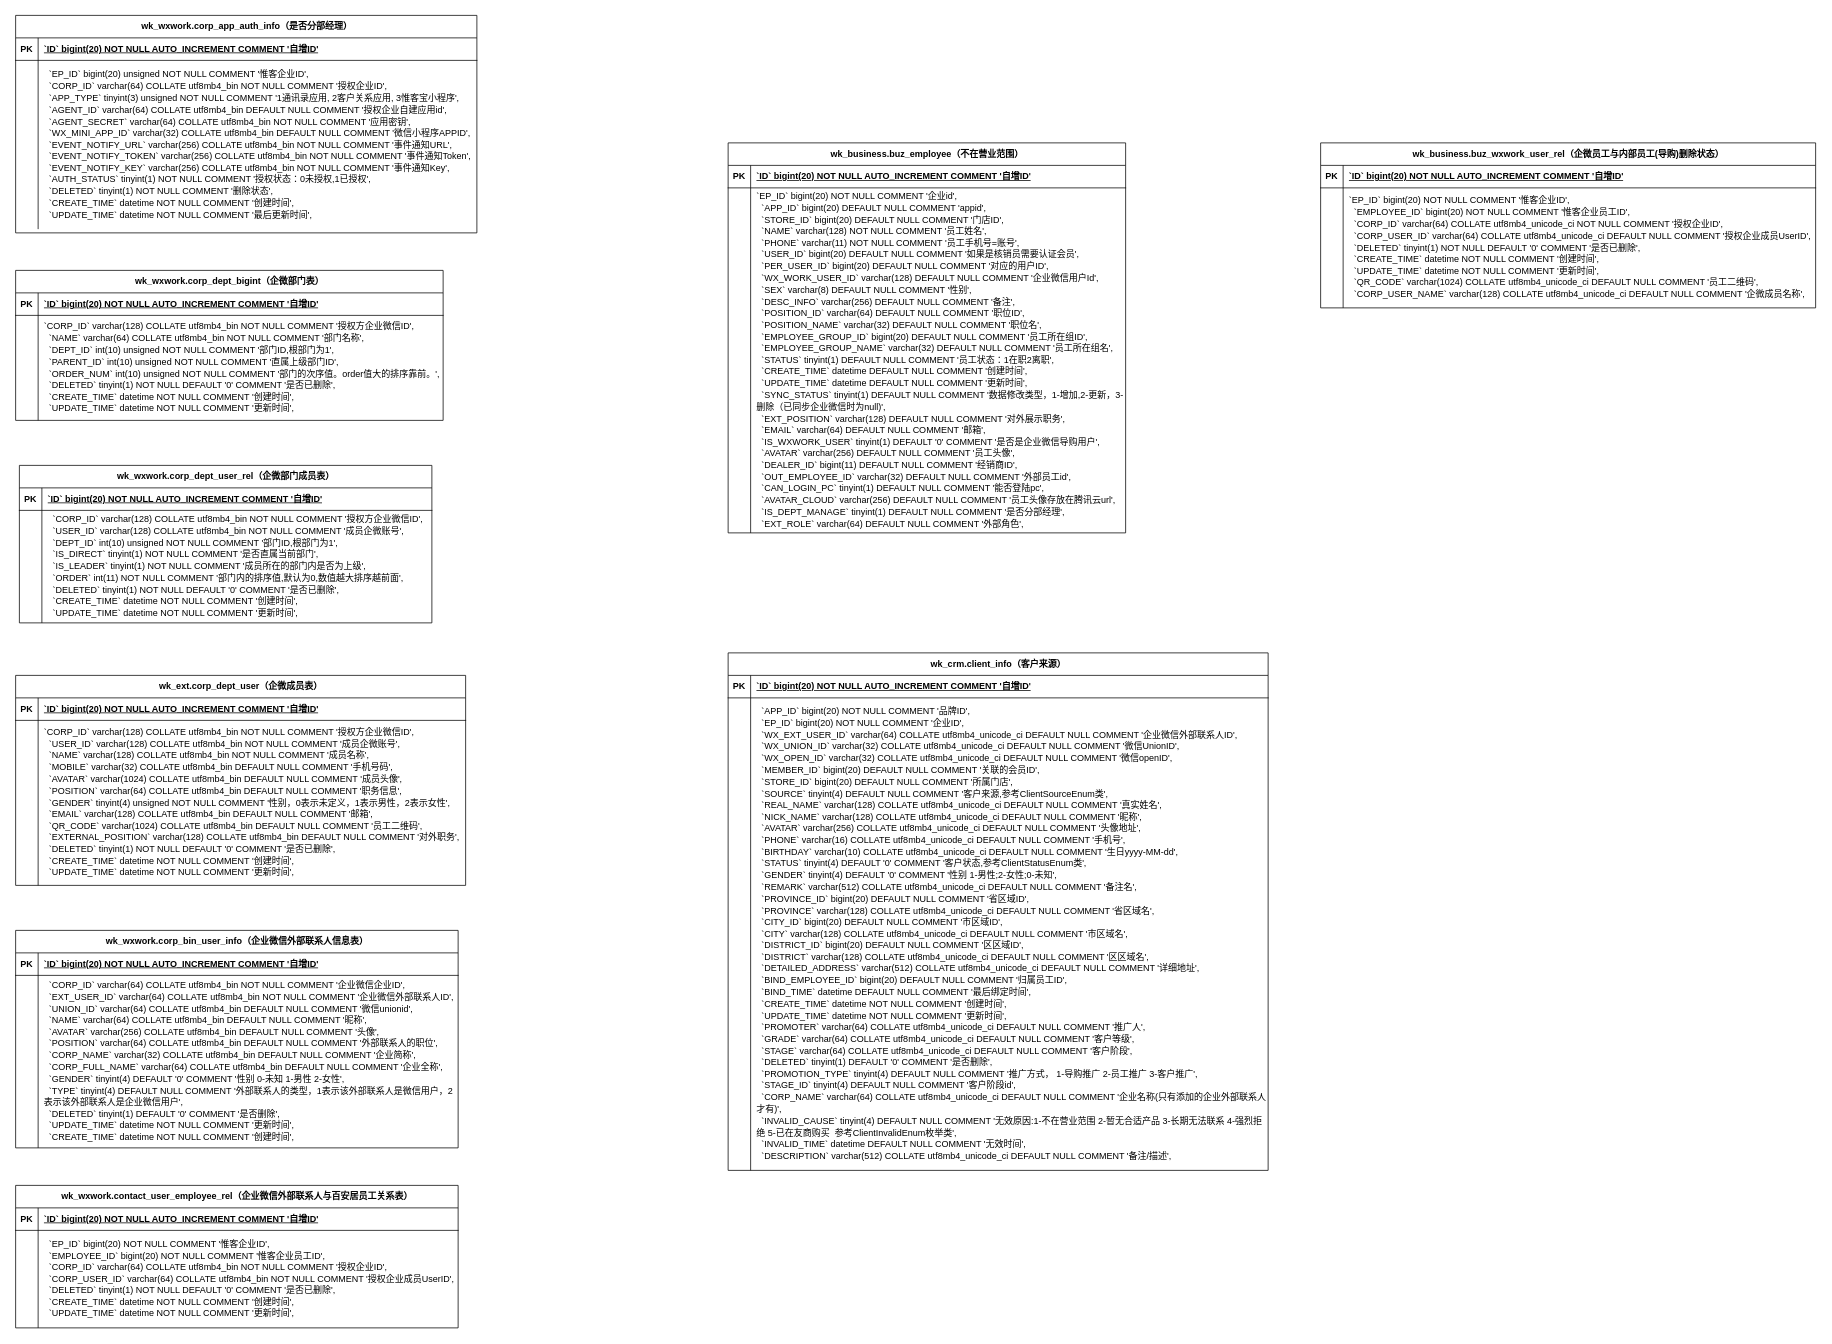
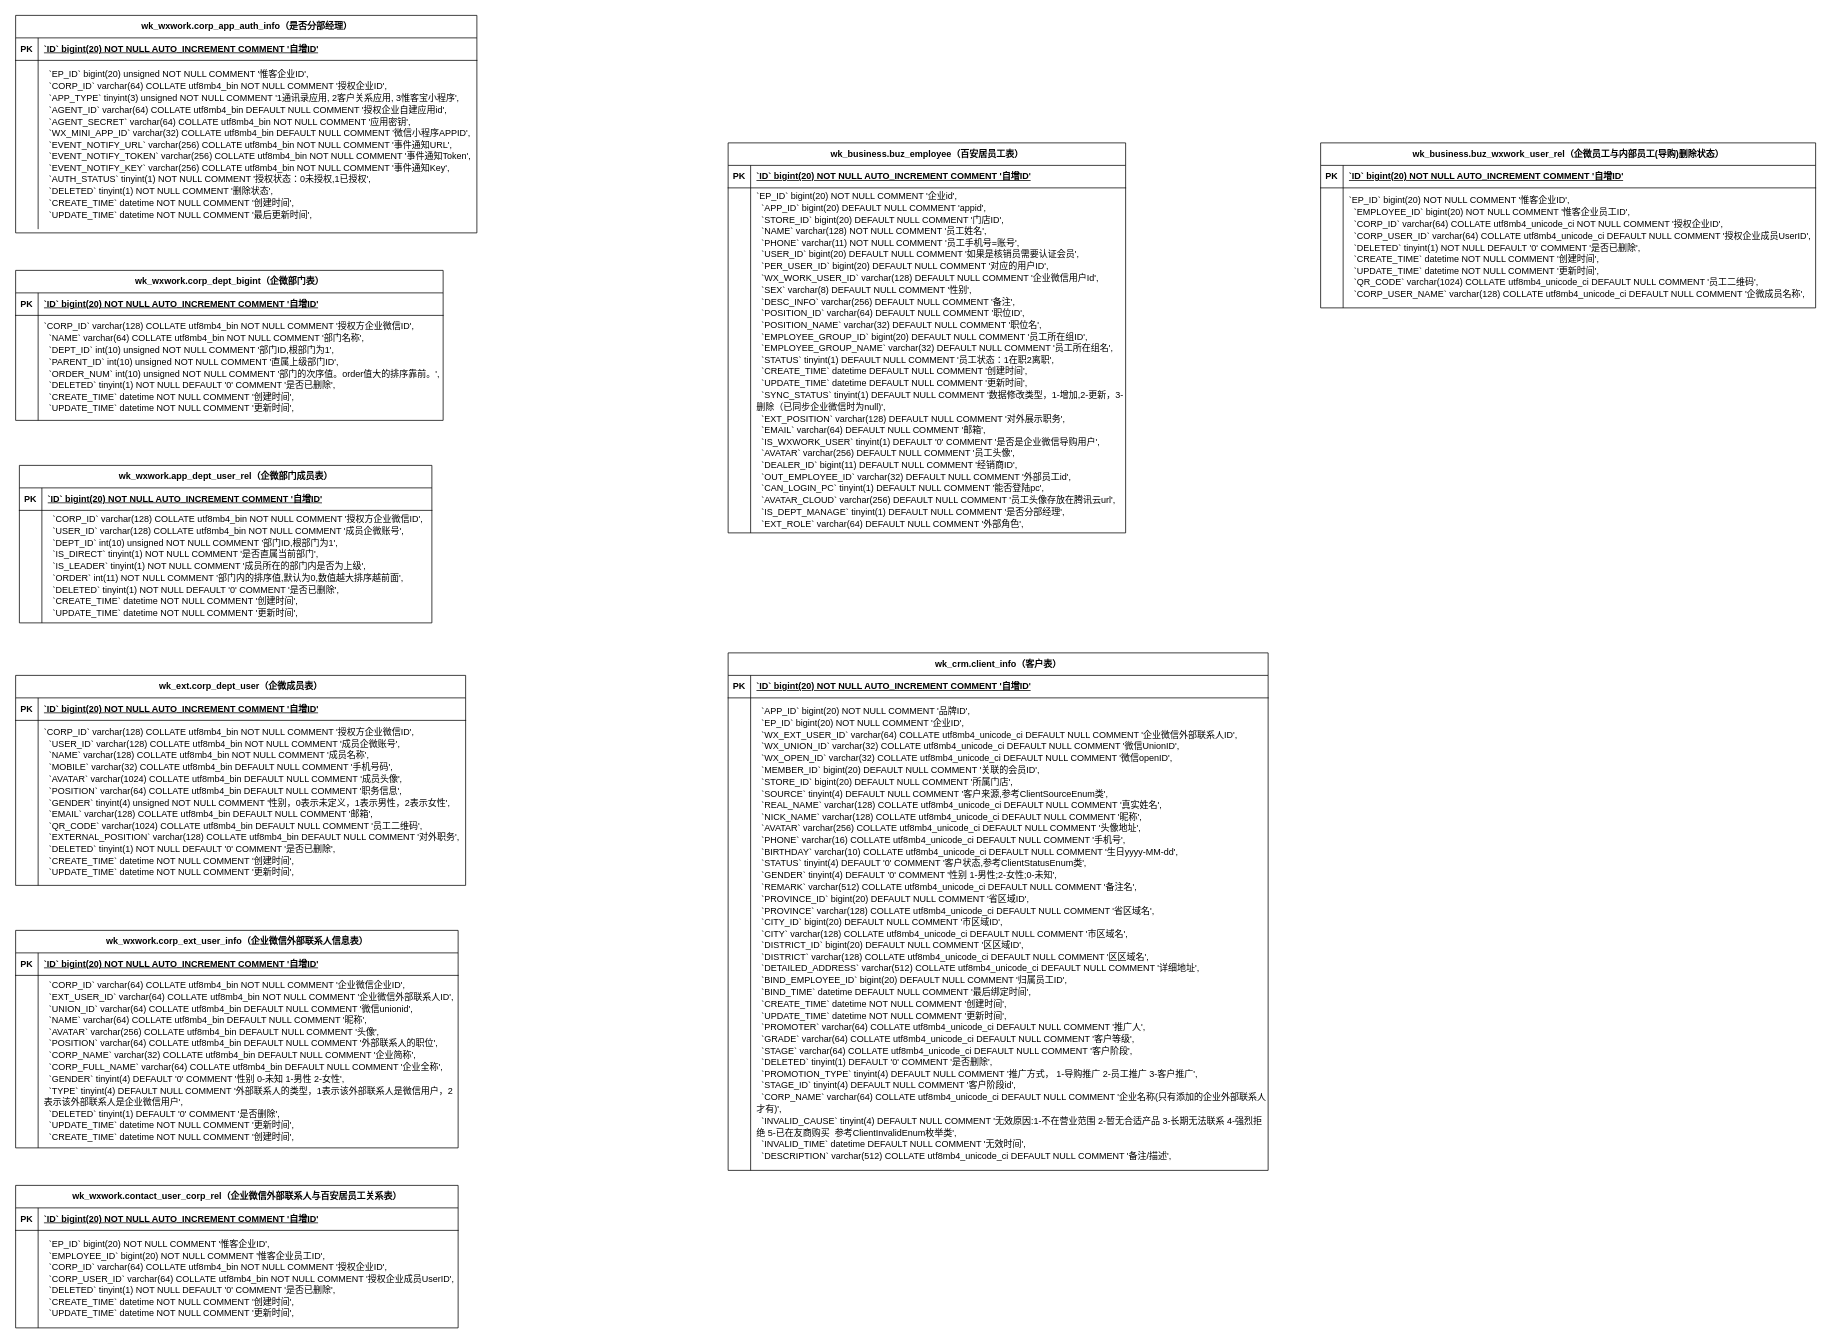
- <mxCell id="30" value="wk_business.buz_employee（不在营业范围）" style="shape=table;startSize=30;container=1;collapsible=1;childLayout=tableLayout;fixedRows=1;rowLines=0;fontStyle=1;align=center;resizeLast=1;html=1;" vertex="1" parent="1"><mxGeometry x="970" y="190" width="530" height="520" as="geometry" /></mxCell>
+ <mxCell id="30" value="wk_business.buz_employee（百安居员工表）" style="shape=table;startSize=30;container=1;collapsible=1;childLayout=tableLayout;fixedRows=1;rowLines=0;fontStyle=1;align=center;resizeLast=1;html=1;" vertex="1" parent="1"><mxGeometry x="970" y="190" width="530" height="520" as="geometry" /></mxCell>
- <mxCell id="23" value="wk_wxwork.corp_dept_user_rel（企微部门成员表）" style="shape=table;startSize=30;container=1;collapsible=1;childLayout=tableLayout;fixedRows=1;rowLines=0;fontStyle=1;align=center;resizeLast=1;html=1;" vertex="1" parent="1"><mxGeometry x="25" y="620" width="550" height="210" as="geometry" /></mxCell>
+ <mxCell id="23" value="wk_wxwork.app_dept_user_rel（企微部门成员表）" style="shape=table;startSize=30;container=1;collapsible=1;childLayout=tableLayout;fixedRows=1;rowLines=0;fontStyle=1;align=center;resizeLast=1;html=1;" vertex="1" parent="1"><mxGeometry x="25" y="620" width="550" height="210" as="geometry" /></mxCell>
- <mxCell id="2" value="wk_crm.client_info（客户来源）" style="shape=table;startSize=30;container=1;collapsible=1;childLayout=tableLayout;fixedRows=1;rowLines=0;fontStyle=1;align=center;resizeLast=1;html=1;" vertex="1" parent="1"><mxGeometry x="970" y="870" width="720" height="690" as="geometry" /></mxCell>
+ <mxCell id="2" value="wk_crm.client_info（客户表）" style="shape=table;startSize=30;container=1;collapsible=1;childLayout=tableLayout;fixedRows=1;rowLines=0;fontStyle=1;align=center;resizeLast=1;html=1;" vertex="1" parent="1"><mxGeometry x="970" y="870" width="720" height="690" as="geometry" /></mxCell>
- <mxCell id="44" value="wk_wxwork.corp_bin_user_info（企业微信外部联系人信息表&lt;span style=&quot;background-color: initial;&quot;&gt;）&lt;/span&gt;" style="shape=table;startSize=30;container=1;collapsible=1;childLayout=tableLayout;fixedRows=1;rowLines=0;fontStyle=1;align=center;resizeLast=1;html=1;" vertex="1" parent="1"><mxGeometry x="20" y="1240" width="590" height="290" as="geometry" /></mxCell>
+ <mxCell id="44" value="wk_wxwork.corp_ext_user_info（企业微信外部联系人信息表&lt;span style=&quot;background-color: initial;&quot;&gt;）&lt;/span&gt;" style="shape=table;startSize=30;container=1;collapsible=1;childLayout=tableLayout;fixedRows=1;rowLines=0;fontStyle=1;align=center;resizeLast=1;html=1;" vertex="1" parent="1"><mxGeometry x="20" y="1240" width="590" height="290" as="geometry" /></mxCell>
- <mxCell id="58" value="wk_wxwork.contact_user_employee_rel（企业微信外部联系人与百安居员工关系表&lt;span style=&quot;background-color: initial;&quot;&gt;）&lt;/span&gt;" style="shape=table;startSize=30;container=1;collapsible=1;childLayout=tableLayout;fixedRows=1;rowLines=0;fontStyle=1;align=center;resizeLast=1;html=1;" vertex="1" parent="1"><mxGeometry x="20" y="1580" width="590" height="190" as="geometry" /></mxCell>
+ <mxCell id="58" value="wk_wxwork.contact_user_corp_rel（企业微信外部联系人与百安居员工关系表&lt;span style=&quot;background-color: initial;&quot;&gt;）&lt;/span&gt;" style="shape=table;startSize=30;container=1;collapsible=1;childLayout=tableLayout;fixedRows=1;rowLines=0;fontStyle=1;align=center;resizeLast=1;html=1;" vertex="1" parent="1"><mxGeometry x="20" y="1580" width="590" height="190" as="geometry" /></mxCell>
